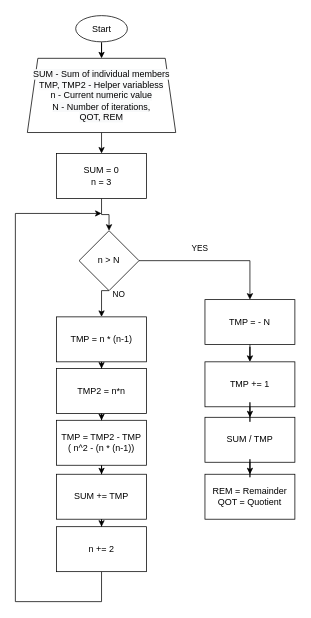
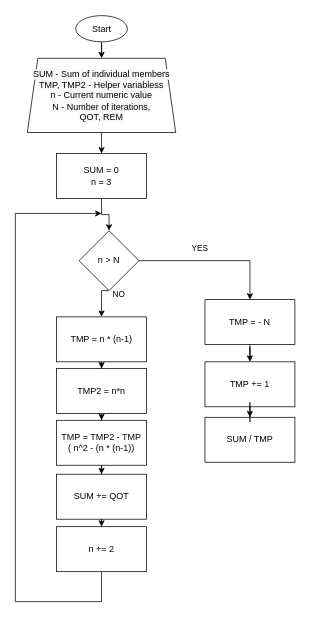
- <mxCell id="27" value="" style="edgeStyle=orthogonalEdgeStyle;rounded=0;orthogonalLoop=1;jettySize=auto;html=1;" parent="20" source="24" target="26" edge="1"><mxGeometry relative="1" as="geometry" /></mxCell>
- <mxCell id="19" value="SUM += TMP" style="whiteSpace=wrap;html=1;rounded=0;" parent="1" vertex="1"><mxGeometry x="75" y="632" width="120" height="60" as="geometry" /></mxCell>
+ <mxCell id="19" value="SUM += QOT" style="whiteSpace=wrap;html=1;rounded=0;" parent="1" vertex="1"><mxGeometry x="75" y="632" width="120" height="60" as="geometry" /></mxCell>
- <mxCell id="26" value="REM = Remainder&lt;br&gt;QOT = Quotient" style="whiteSpace=wrap;html=1;rounded=0;" parent="20" vertex="1"><mxGeometry y="233" width="120" height="60" as="geometry" /></mxCell>
